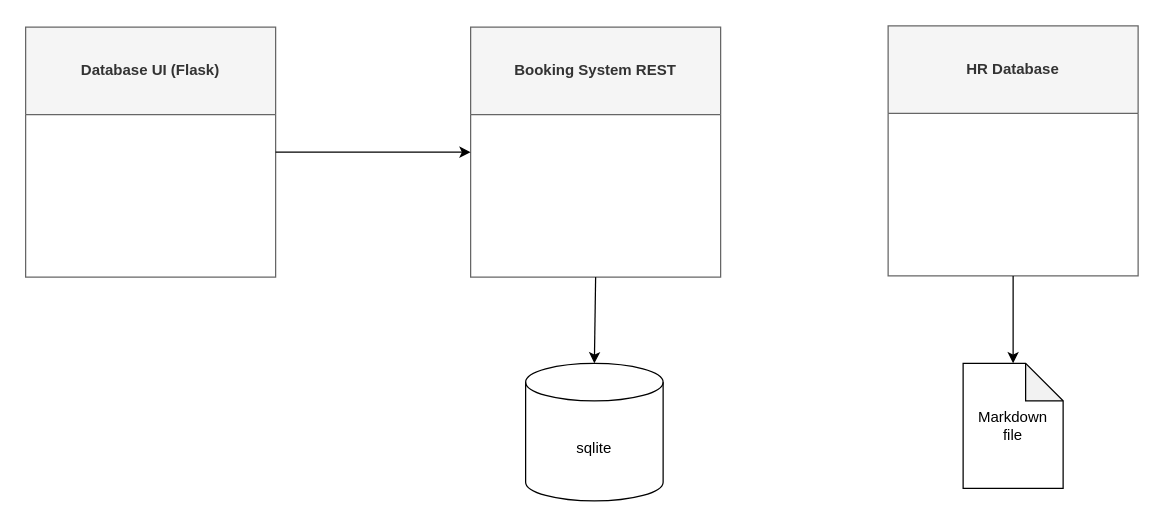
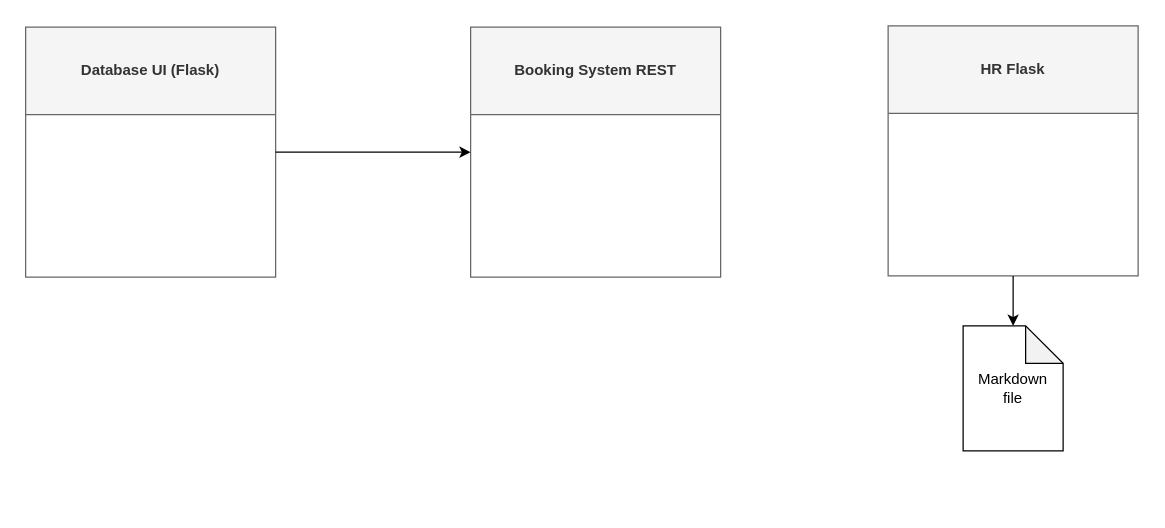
- <mxCell id="3" value="HR Database" style="swimlane;whiteSpace=wrap;html=1;fillColor=#f5f5f5;fontColor=#333333;strokeColor=#666666;startSize=70;" parent="1" vertex="1"><mxGeometry x="710" y="20" width="200" height="200" as="geometry" /></mxCell>
+ <mxCell id="3" value="HR Flask" style="swimlane;whiteSpace=wrap;html=1;fillColor=#f5f5f5;fontColor=#333333;strokeColor=#666666;startSize=70;" parent="1" vertex="1"><mxGeometry x="710" y="20" width="200" height="200" as="geometry" /></mxCell>
- <mxCell id="5" value="" style="endArrow=classic;html=1;rounded=0;entryX=0.5;entryY=0;entryDx=0;entryDy=0;entryPerimeter=0;exitX=0.5;exitY=1;exitDx=0;exitDy=0;" parent="1" source="2" target="4" edge="1"><mxGeometry width="50" height="50" relative="1" as="geometry"><mxPoint x="480" y="220" as="sourcePoint" /><mxPoint x="760" y="190" as="targetPoint" /></mxGeometry></mxCell>
- <mxCell id="6" value="Markdown&lt;br&gt;file" style="shape=note;whiteSpace=wrap;html=1;backgroundOutline=1;darkOpacity=0.05;" parent="1" vertex="1"><mxGeometry x="770" y="290" width="80" height="100" as="geometry" /></mxCell>
+ <mxCell id="6" value="Markdown&lt;br&gt;file" style="shape=note;whiteSpace=wrap;html=1;backgroundOutline=1;darkOpacity=0.05;" parent="1" vertex="1"><mxGeometry x="770" y="260" width="80" height="100" as="geometry" /></mxCell>
- <mxCell id="4" value="sqlite" style="shape=cylinder3;whiteSpace=wrap;html=1;boundedLbl=1;backgroundOutline=1;size=15;" parent="1" vertex="1"><mxGeometry x="420" y="290" width="110" height="110" as="geometry" /></mxCell>
